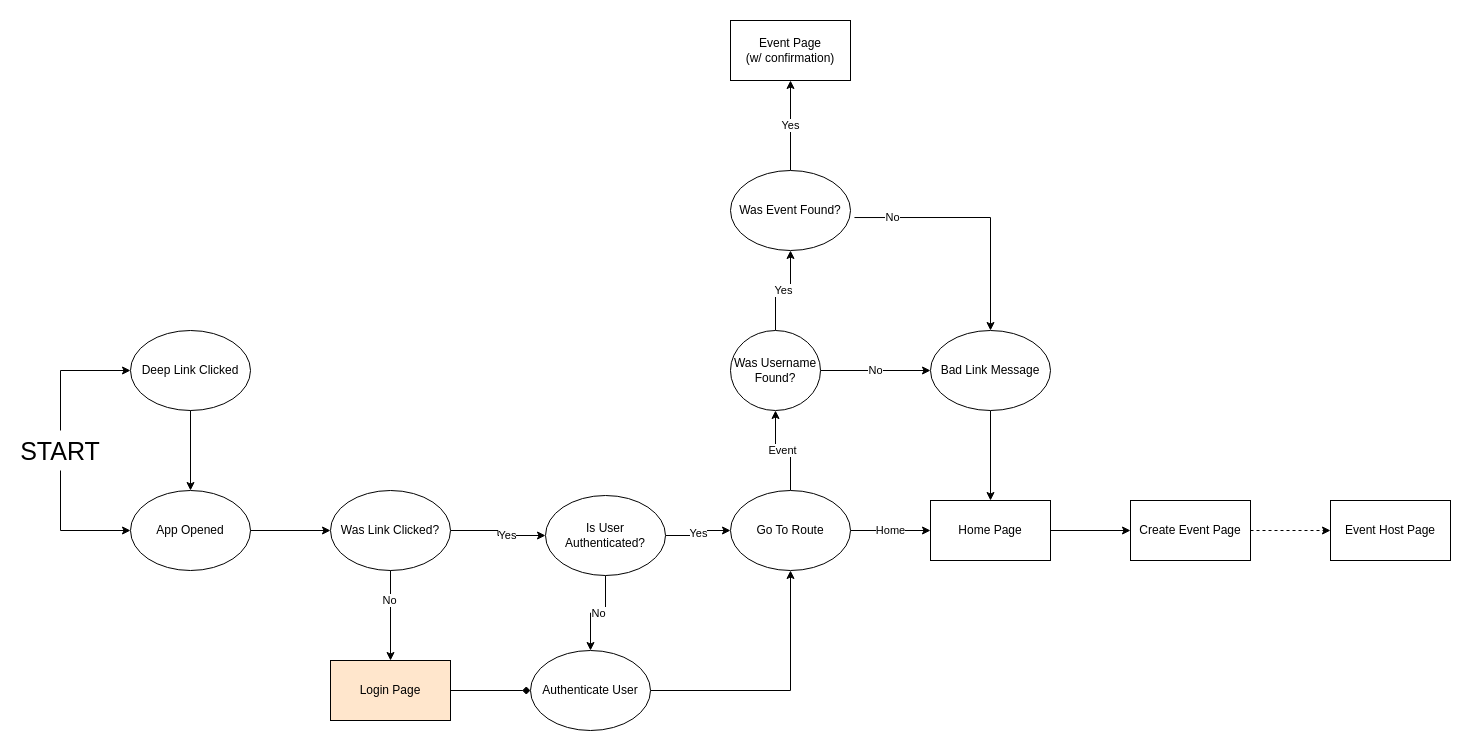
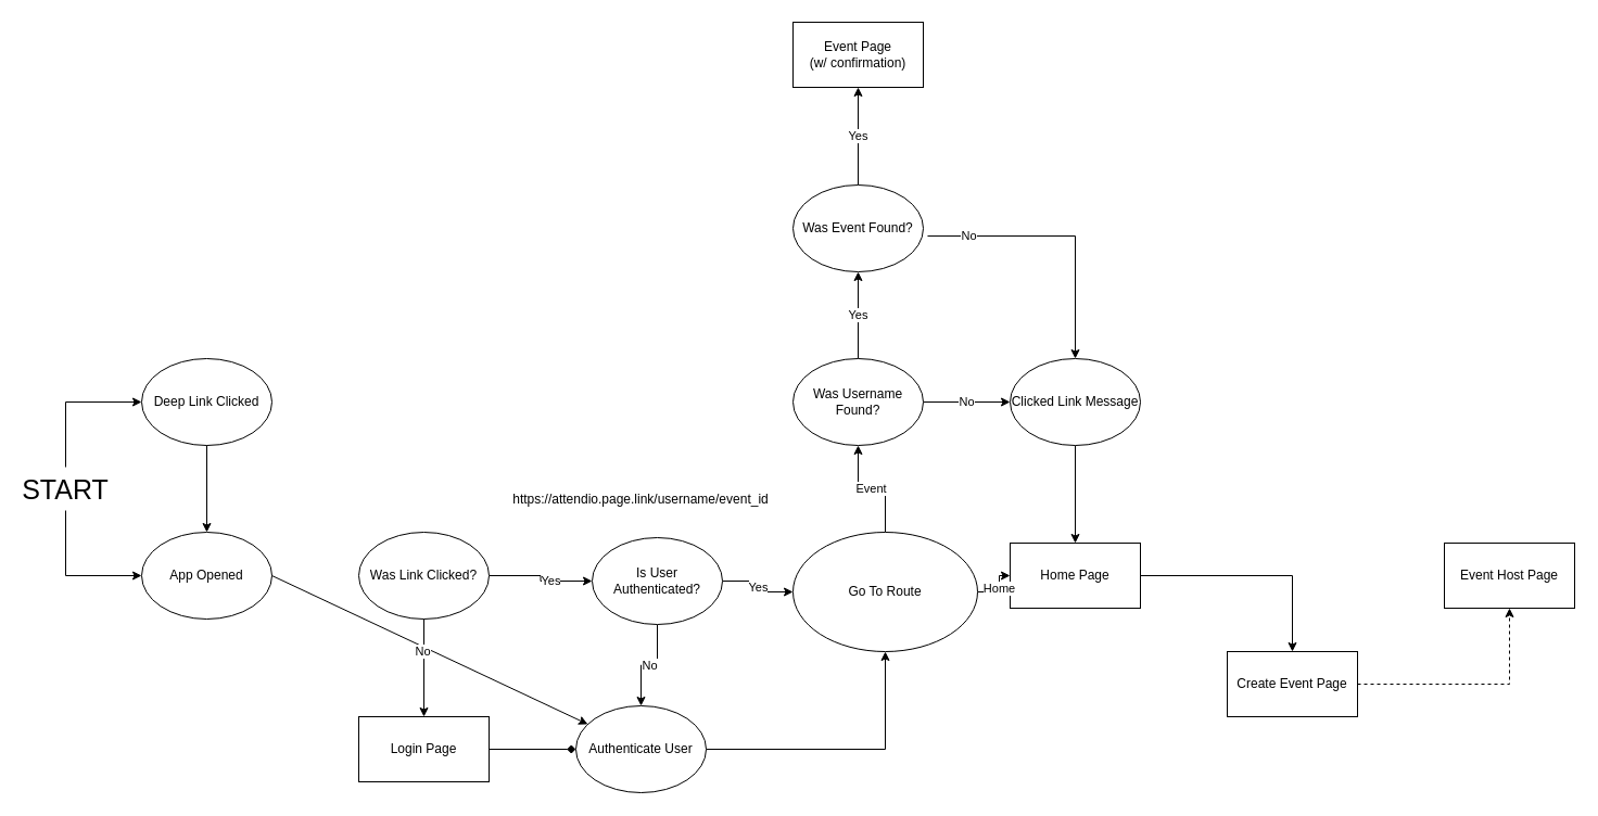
- <mxCell id="23" value="Was Username Found?" style="ellipse;whiteSpace=wrap;html=1;" parent="1" vertex="1"><mxGeometry x="730" y="330" width="90" height="80" as="geometry" /></mxCell>
+ <mxCell id="23" value="Was Username Found?" style="ellipse;whiteSpace=wrap;html=1;" parent="1" vertex="1"><mxGeometry x="730" y="330" width="120" height="80" as="geometry" /></mxCell>
- <mxCell id="29" value="Bad Link Message" style="ellipse;whiteSpace=wrap;html=1;" parent="1" vertex="1"><mxGeometry x="930" y="330" width="120" height="80" as="geometry" /></mxCell>
+ <mxCell id="29" value="Clicked Link Message" style="ellipse;whiteSpace=wrap;html=1;" parent="1" vertex="1"><mxGeometry x="930" y="330" width="120" height="80" as="geometry" /></mxCell>
+ <mxCell id="27" value="https://attendio.page.link/username/event_id" style="text;html=1;strokeColor=none;fillColor=none;align=center;verticalAlign=middle;whiteSpace=wrap;rounded=0;" parent="1" vertex="1"><mxGeometry x="450" y="450" width="280" height="20" as="geometry" /></mxCell>
- <mxCell id="16" value="" style="endArrow=classic;html=1;exitX=1;exitY=0.5;exitDx=0;exitDy=0;entryX=0;entryY=0.5;entryDx=0;entryDy=0;" parent="1" source="9" target="14" edge="1"><mxGeometry width="50" height="50" relative="1" as="geometry"><mxPoint x="490" y="730" as="sourcePoint" /><mxPoint x="540" y="680" as="targetPoint" /></mxGeometry></mxCell>
+ <mxCell id="16" value="" style="endArrow=classic;html=1;exitX=1;exitY=0.5;exitDx=0;exitDy=0;" parent="1" source="9" target="31" edge="1"><mxGeometry width="50" height="50" relative="1" as="geometry"><mxPoint x="490" y="730" as="sourcePoint" /><mxPoint x="540" y="680" as="targetPoint" /></mxGeometry></mxCell>
- <mxCell id="34" value="Go To Route" style="ellipse;whiteSpace=wrap;html=1;" parent="1" vertex="1"><mxGeometry x="730" y="490" width="120" height="80" as="geometry" /></mxCell>
+ <mxCell id="34" value="Go To Route" style="ellipse;whiteSpace=wrap;html=1;" parent="1" vertex="1"><mxGeometry x="730" y="490" width="170" height="110" as="geometry" /></mxCell>
- <mxCell id="20" value="Create Event Page" style="rounded=0;whiteSpace=wrap;html=1;" parent="1" vertex="1"><mxGeometry x="1130" y="500" width="120" height="60" as="geometry" /></mxCell>
+ <mxCell id="20" value="Create Event Page" style="rounded=0;whiteSpace=wrap;html=1;" parent="1" vertex="1"><mxGeometry x="1130" y="600" width="120" height="60" as="geometry" /></mxCell>
- <mxCell id="3" value="Login Page" style="rounded=0;whiteSpace=wrap;html=1;fillColor=#ffe6cc;" parent="1" vertex="1"><mxGeometry x="330" y="660" width="120" height="60" as="geometry" /></mxCell>
+ <mxCell id="3" value="Login Page" style="rounded=0;whiteSpace=wrap;html=1;" parent="1" vertex="1"><mxGeometry x="330" y="660" width="120" height="60" as="geometry" /></mxCell>
